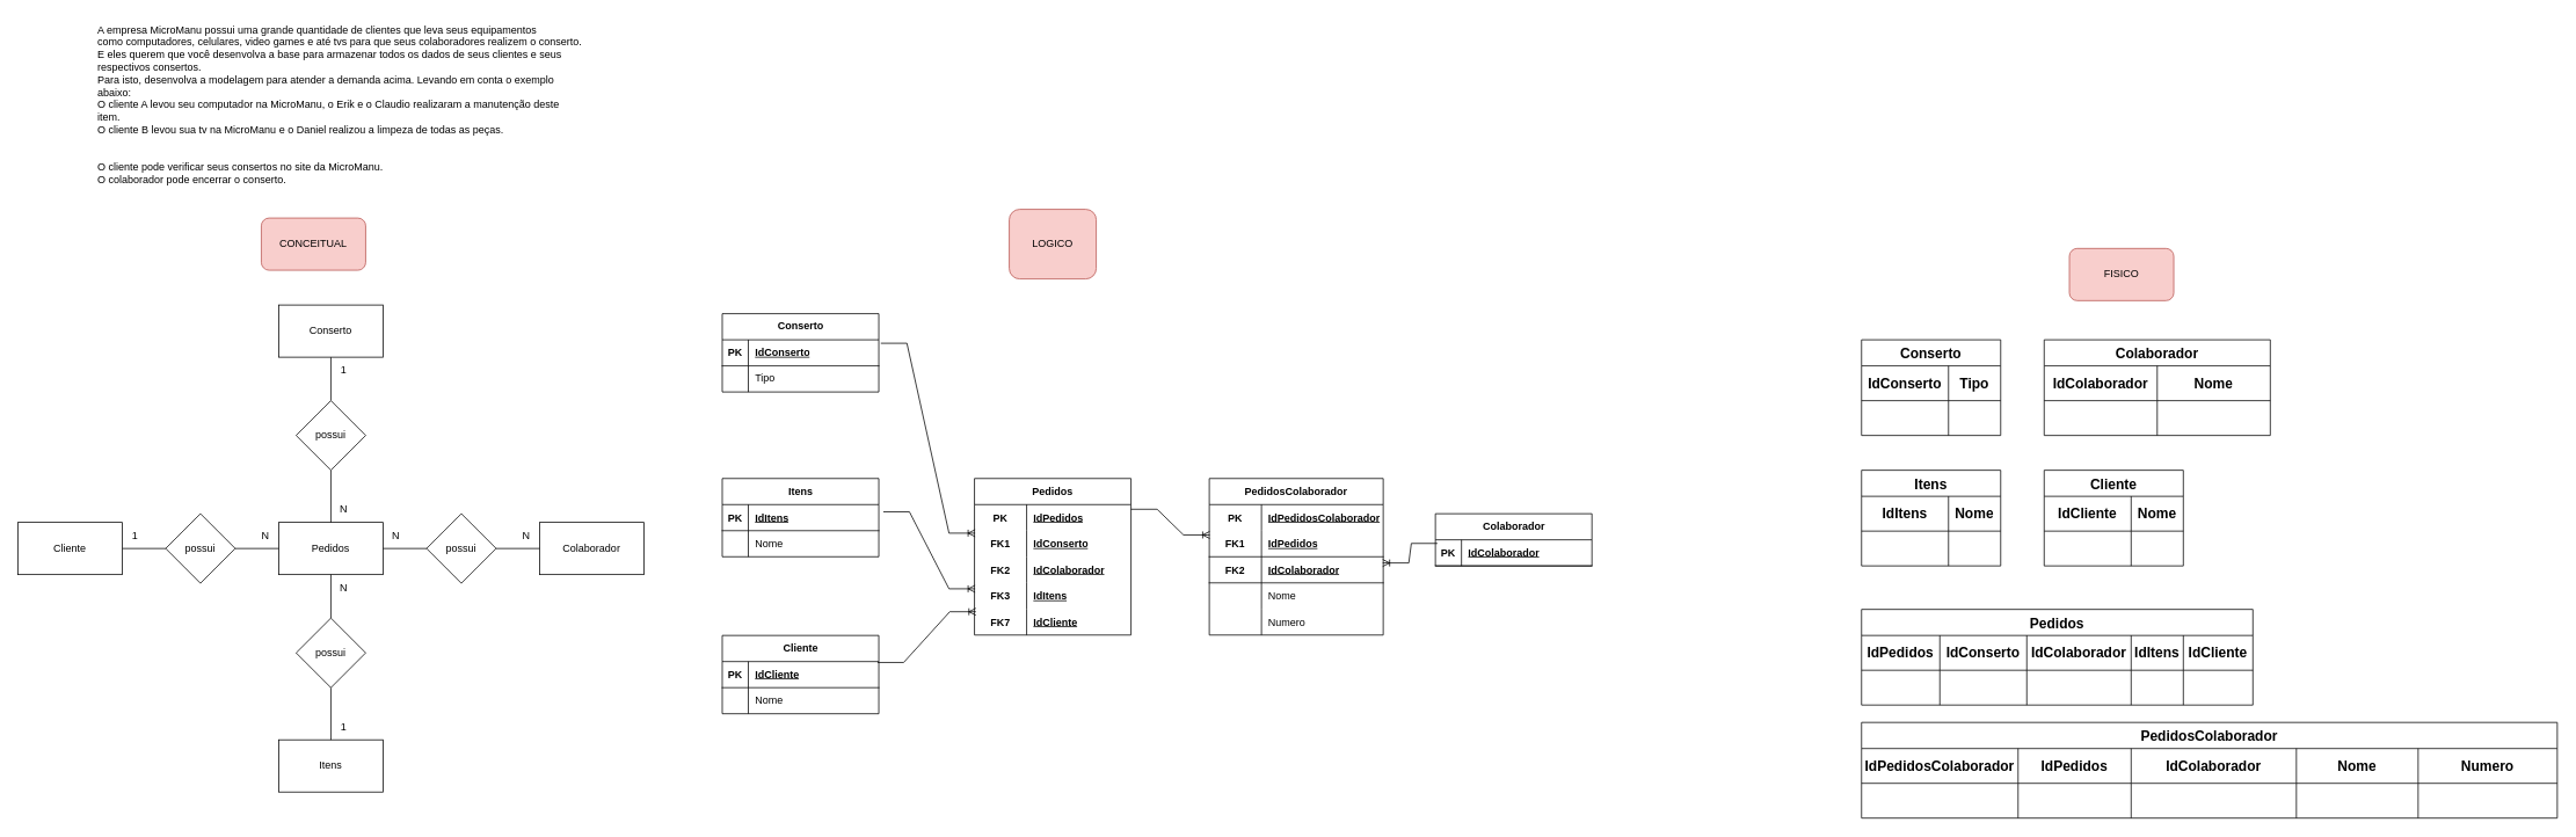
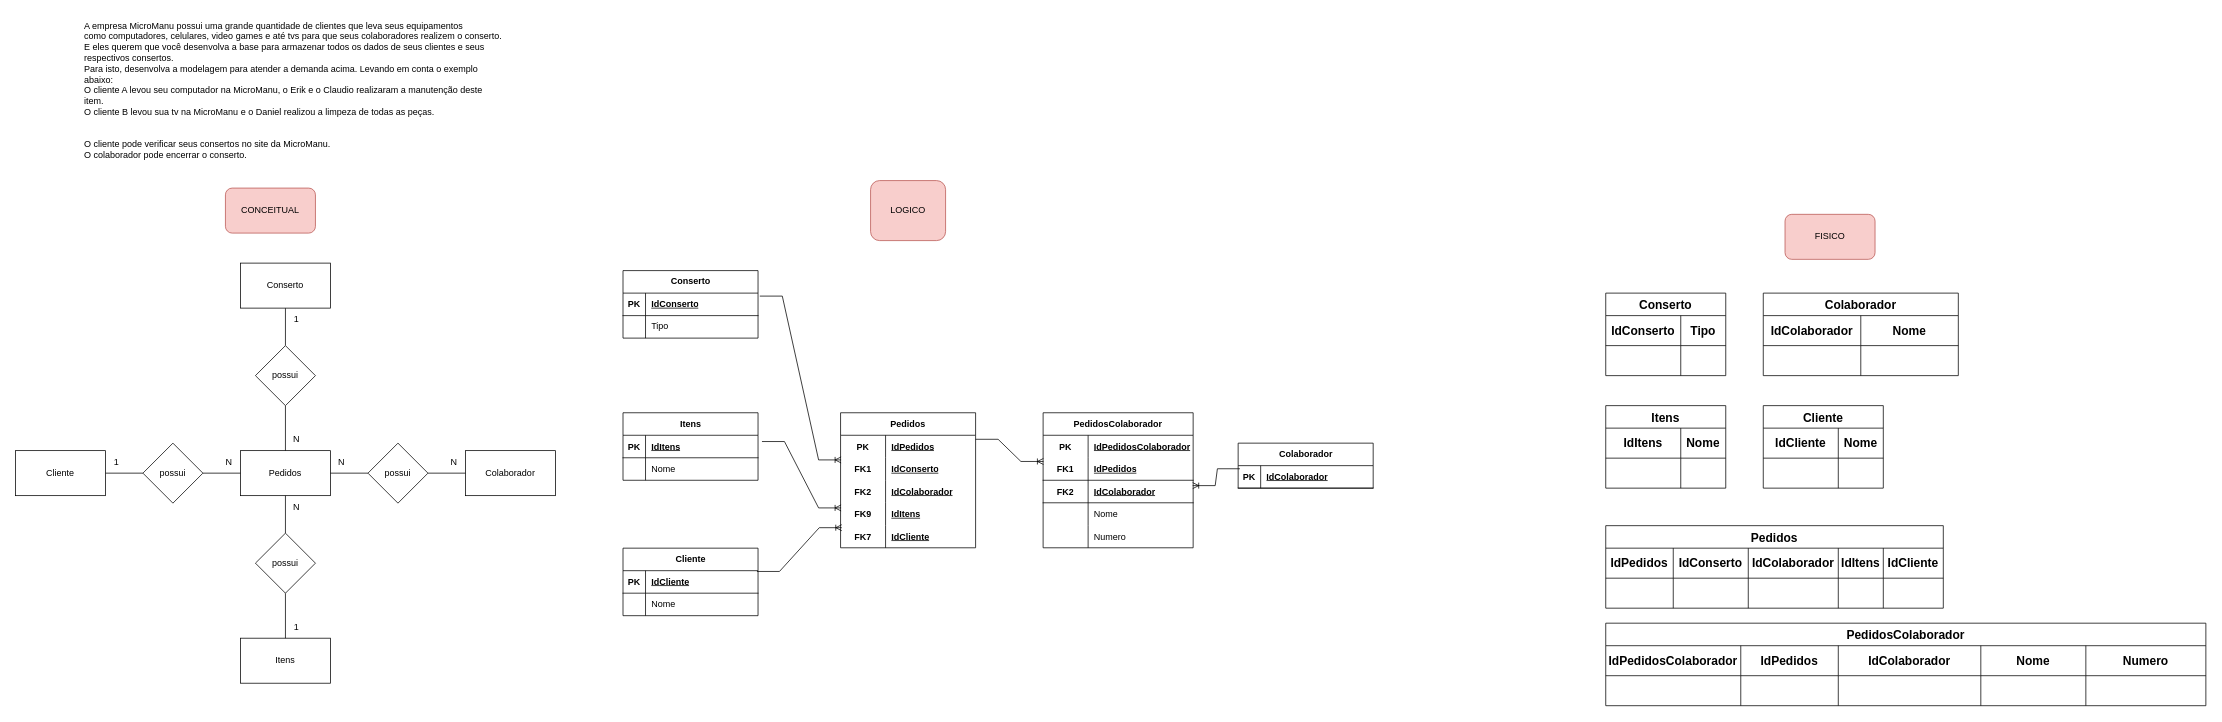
- <mxCell id="42" value="FK3" style="shape=partialRectangle;connectable=0;fillColor=none;top=0;left=0;bottom=0;right=0;fontStyle=1;overflow=hidden;html=1;whiteSpace=wrap;" parent="41" vertex="1"><mxGeometry width="60" height="30" as="geometry"><mxRectangle width="60" height="30" as="alternateBounds" /></mxGeometry></mxCell>
+ <mxCell id="42" value="FK9" style="shape=partialRectangle;connectable=0;fillColor=none;top=0;left=0;bottom=0;right=0;fontStyle=1;overflow=hidden;html=1;whiteSpace=wrap;" parent="41" vertex="1"><mxGeometry width="60" height="30" as="geometry"><mxRectangle width="60" height="30" as="alternateBounds" /></mxGeometry></mxCell>
